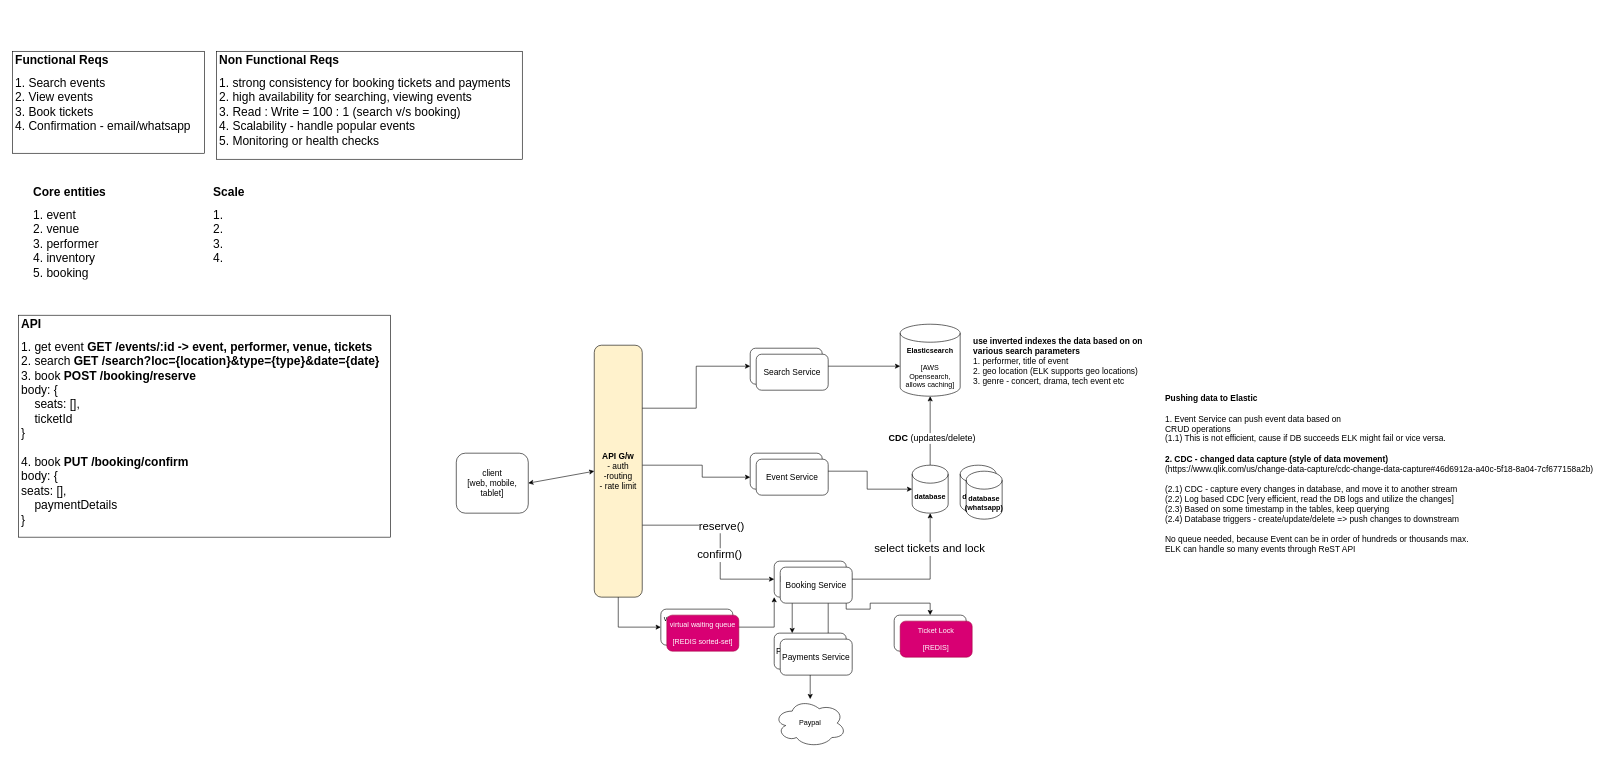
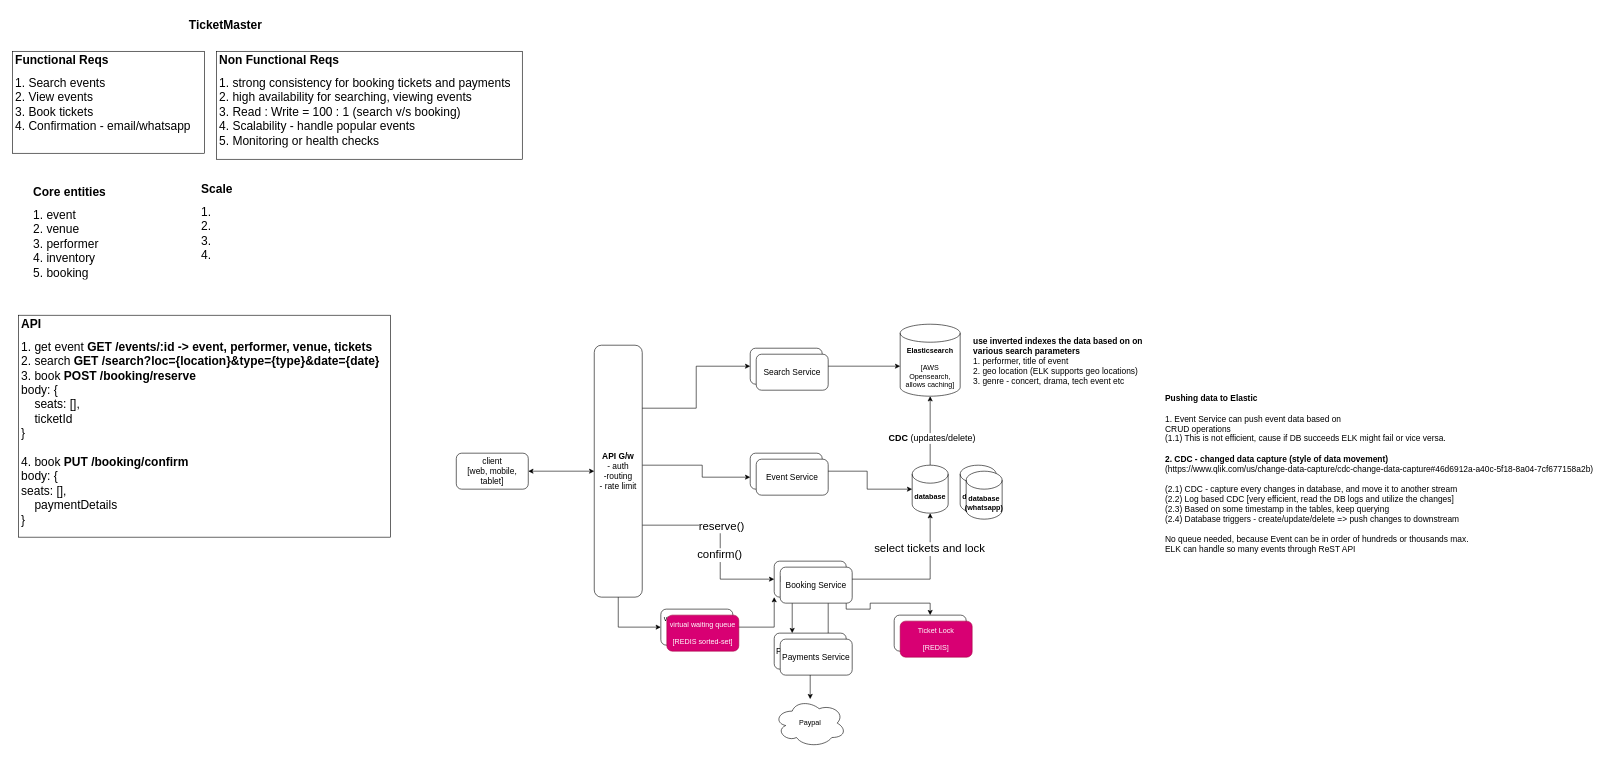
+ <mxCell id="5" value="TicketMaster" style="text;html=1;align=center;verticalAlign=middle;resizable=0;points=[];autosize=1;strokeColor=none;fillColor=none;fontSize=20;fontStyle=1" parent="1" vertex="1"><mxGeometry x="300" y="20" width="150" height="40" as="geometry" /></mxCell>
- <mxCell id="4" value="&lt;h1 style=&quot;font-size: 20px;&quot;&gt;&lt;span style=&quot;background-color: initial; font-size: 20px;&quot;&gt;Scale&lt;/span&gt;&lt;/h1&gt;&lt;span style=&quot;background-color: initial; font-size: 20px;&quot;&gt;1.&amp;nbsp;&lt;/span&gt;&lt;br style=&quot;font-size: 20px;&quot;&gt;&lt;span style=&quot;background-color: initial; font-size: 20px;&quot;&gt;2.&amp;nbsp;&lt;/span&gt;&lt;br style=&quot;font-size: 20px;&quot;&gt;&lt;span style=&quot;background-color: initial; font-size: 20px;&quot;&gt;3.&amp;nbsp;&lt;/span&gt;&lt;br style=&quot;font-size: 20px;&quot;&gt;&lt;span style=&quot;background-color: initial; font-size: 20px;&quot;&gt;4.&amp;nbsp;&lt;/span&gt;" style="text;html=1;strokeColor=none;fillColor=none;spacing=5;spacingTop=-20;whiteSpace=wrap;overflow=hidden;rounded=0;fontSize=20;" parent="1" vertex="1"><mxGeometry x="350" y="305" width="440" height="160" as="geometry" /></mxCell>
+ <mxCell id="4" value="&lt;h1 style=&quot;font-size: 20px;&quot;&gt;&lt;span style=&quot;background-color: initial; font-size: 20px;&quot;&gt;Scale&lt;/span&gt;&lt;/h1&gt;&lt;span style=&quot;background-color: initial; font-size: 20px;&quot;&gt;1.&amp;nbsp;&lt;/span&gt;&lt;br style=&quot;font-size: 20px;&quot;&gt;&lt;span style=&quot;background-color: initial; font-size: 20px;&quot;&gt;2.&amp;nbsp;&lt;/span&gt;&lt;br style=&quot;font-size: 20px;&quot;&gt;&lt;span style=&quot;background-color: initial; font-size: 20px;&quot;&gt;3.&amp;nbsp;&lt;/span&gt;&lt;br style=&quot;font-size: 20px;&quot;&gt;&lt;span style=&quot;background-color: initial; font-size: 20px;&quot;&gt;4.&amp;nbsp;&lt;/span&gt;" style="text;html=1;strokeColor=none;fillColor=none;spacing=5;spacingTop=-20;whiteSpace=wrap;overflow=hidden;rounded=0;fontSize=20;" parent="1" vertex="1"><mxGeometry x="330" y="300" width="440" height="160" as="geometry" /></mxCell>
- <mxCell id="12" value="&lt;b style=&quot;font-size: 14px;&quot;&gt;API G/w&lt;/b&gt;&lt;br style=&quot;font-size: 14px;&quot;&gt;- auth&lt;br style=&quot;font-size: 14px;&quot;&gt;-routing&lt;br style=&quot;font-size: 14px;&quot;&gt;- rate limit" style="rounded=1;whiteSpace=wrap;html=1;align=center;fontSize=14;fillColor=#fff2cc;" vertex="1" parent="1"><mxGeometry x="990" y="575" width="80" height="420" as="geometry" /></mxCell>
+ <mxCell id="12" value="&lt;b style=&quot;font-size: 14px;&quot;&gt;API G/w&lt;/b&gt;&lt;br style=&quot;font-size: 14px;&quot;&gt;- auth&lt;br style=&quot;font-size: 14px;&quot;&gt;-routing&lt;br style=&quot;font-size: 14px;&quot;&gt;- rate limit" style="rounded=1;whiteSpace=wrap;html=1;align=center;fontSize=14;" vertex="1" parent="1"><mxGeometry x="990" y="575" width="80" height="420" as="geometry" /></mxCell>
- <mxCell id="8" value="client&lt;br style=&quot;font-size: 14px;&quot;&gt;[web, mobile, tablet]" style="rounded=1;whiteSpace=wrap;html=1;fontSize=14;" vertex="1" parent="1"><mxGeometry x="760" y="755" width="120" height="100" as="geometry" /></mxCell>
+ <mxCell id="8" value="client&lt;br style=&quot;font-size: 14px;&quot;&gt;[web, mobile, tablet]" style="rounded=1;whiteSpace=wrap;html=1;fontSize=14;" vertex="1" parent="1"><mxGeometry x="760" y="755" width="120" height="60" as="geometry" /></mxCell>
